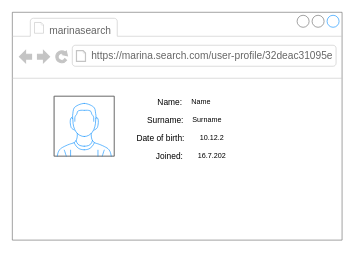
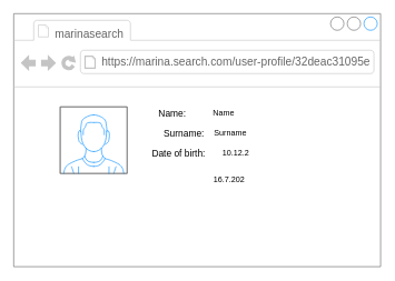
- <mxCell id="6" value="&lt;font style=&quot;font-size: 14px&quot;&gt;Name:&lt;/font&gt;" style="text;html=1;strokeColor=none;fillColor=none;align=center;verticalAlign=middle;whiteSpace=wrap;rounded=0;" vertex="1" parent="2"><mxGeometry x="242.5" y="140" width="40" height="20" as="geometry" /></mxCell>
+ <mxCell id="6" value="&lt;font style=&quot;font-size: 14px&quot;&gt;Name:&lt;/font&gt;" style="text;html=1;strokeColor=none;fillColor=none;align=center;verticalAlign=middle;whiteSpace=wrap;rounded=0;" vertex="1" parent="2"><mxGeometry x="217.5" y="140" width="40" height="20" as="geometry" /></mxCell>
- <mxCell id="9" value="&lt;span style=&quot;font-size: 14px&quot;&gt;Joined:&lt;/span&gt;" style="text;html=1;strokeColor=none;fillColor=none;align=center;verticalAlign=middle;whiteSpace=wrap;rounded=0;" vertex="1" parent="2"><mxGeometry x="235" y="230" width="55" height="20" as="geometry" /></mxCell>
- <mxCell id="13" value="16.7.202" style="text;html=1;strokeColor=none;fillColor=none;align=center;verticalAlign=middle;whiteSpace=wrap;rounded=0;" vertex="1" parent="2"><mxGeometry x="312.5" y="230" width="40" height="20" as="geometry" /></mxCell>
+ <mxCell id="13" value="16.7.202" style="text;html=1;strokeColor=none;fillColor=none;align=center;verticalAlign=middle;whiteSpace=wrap;rounded=0;" vertex="1" parent="2"><mxGeometry x="302.5" y="240" width="40" height="20" as="geometry" /></mxCell>
